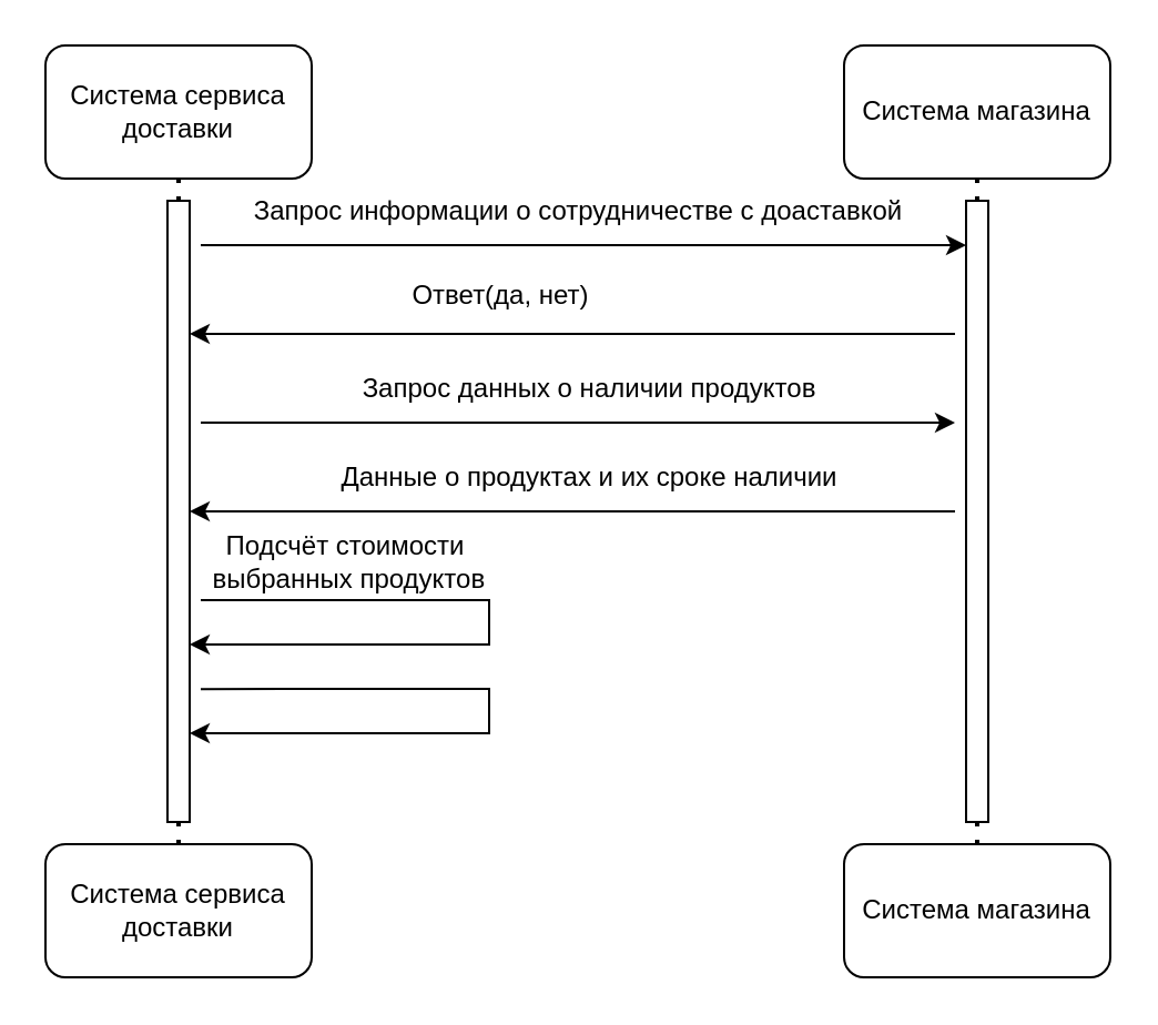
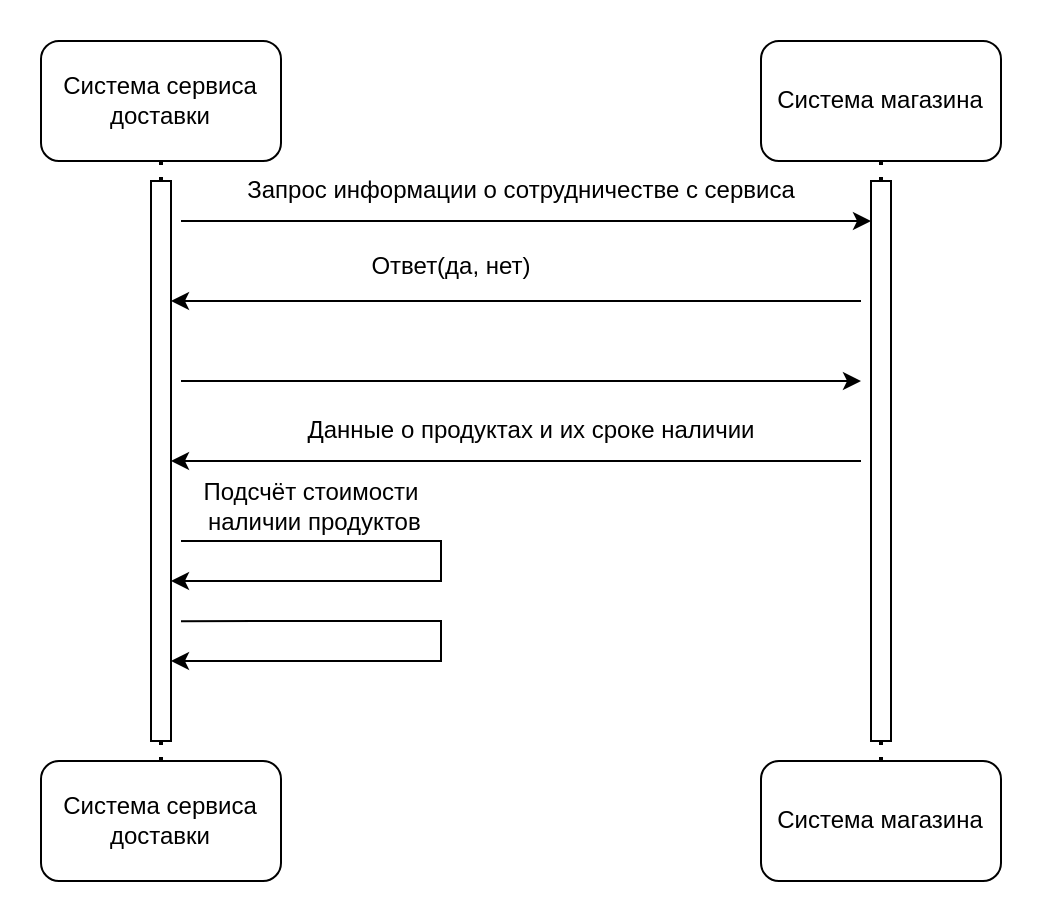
- <mxCell id="13" value="Запрос информации о сотрудничестве с доаставкой" style="text;html=1;align=center;verticalAlign=middle;resizable=0;points=[];autosize=1;strokeColor=none;fillColor=none;" vertex="1" parent="1"><mxGeometry x="100" y="80" width="320" height="30" as="geometry" /></mxCell>
+ <mxCell id="13" value="Запрос информации о сотрудничестве с сервиса" style="text;html=1;align=center;verticalAlign=middle;resizable=0;points=[];autosize=1;strokeColor=none;fillColor=none;" vertex="1" parent="1"><mxGeometry x="100" y="80" width="320" height="30" as="geometry" /></mxCell>
- <mxCell id="17" value="Запрос данных о наличии продуктов" style="text;html=1;align=center;verticalAlign=middle;resizable=0;points=[];autosize=1;strokeColor=none;fillColor=none;" vertex="1" parent="1"><mxGeometry x="150" y="160" width="230" height="30" as="geometry" /></mxCell>
- <mxCell id="21" value="Подсчёт стоимости&lt;div&gt;&amp;nbsp;выбранных продуктов&lt;/div&gt;" style="text;html=1;align=center;verticalAlign=middle;resizable=0;points=[];autosize=1;strokeColor=none;fillColor=none;" vertex="1" parent="1"><mxGeometry x="80" y="233" width="150" height="40" as="geometry" /></mxCell>
+ <mxCell id="21" value="Подсчёт стоимости&lt;div&gt;&amp;nbsp;наличии продуктов&lt;/div&gt;" style="text;html=1;align=center;verticalAlign=middle;resizable=0;points=[];autosize=1;strokeColor=none;fillColor=none;" vertex="1" parent="1"><mxGeometry x="80" y="233" width="150" height="40" as="geometry" /></mxCell>
